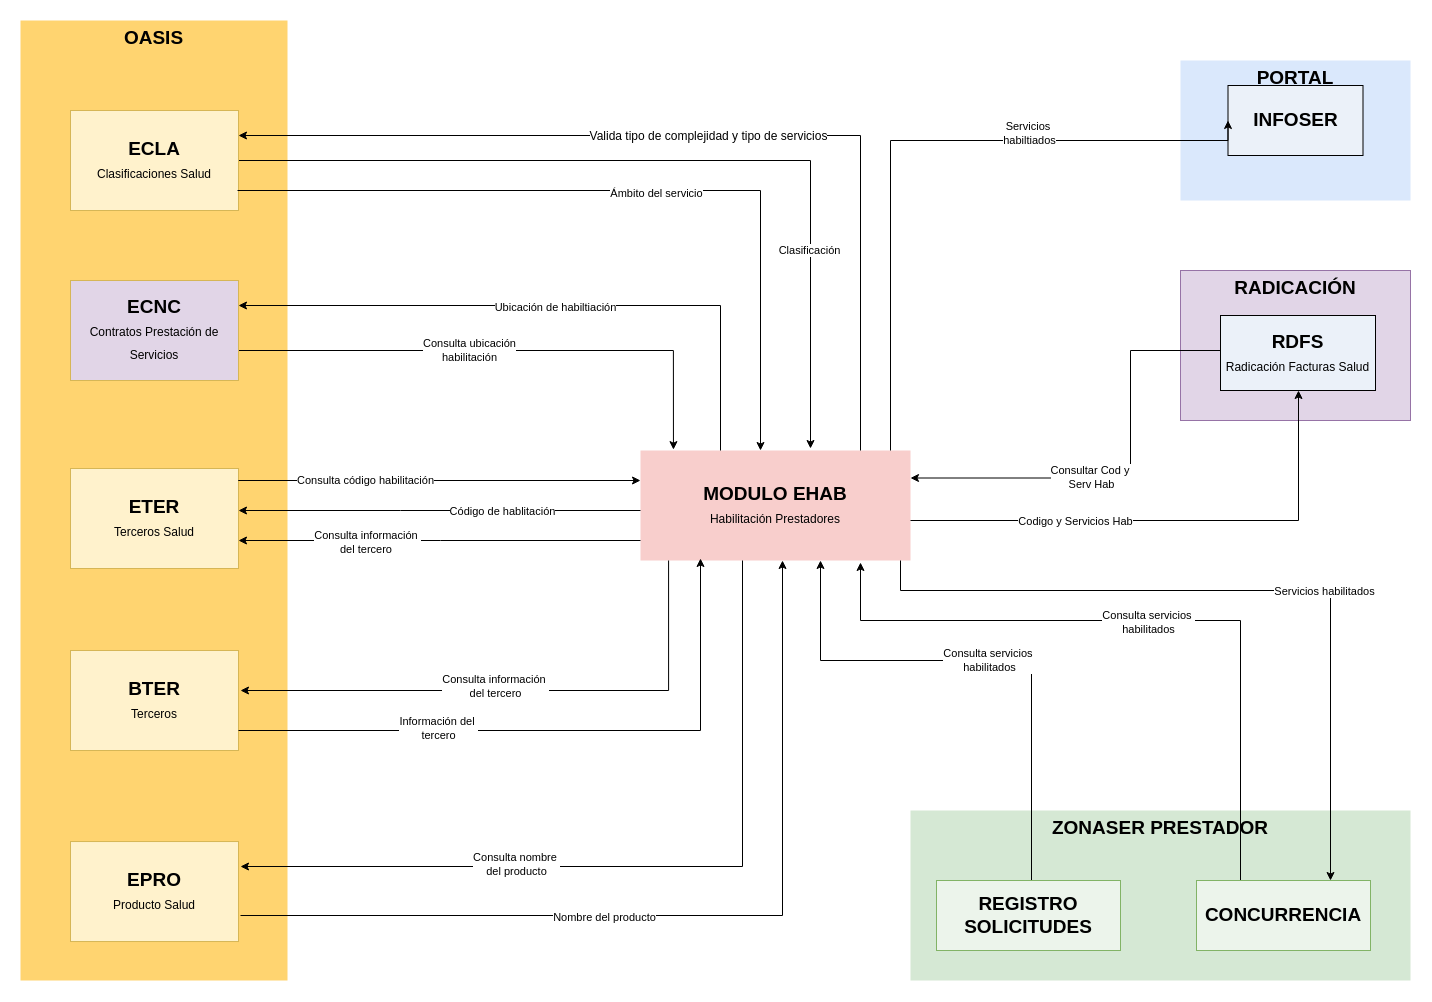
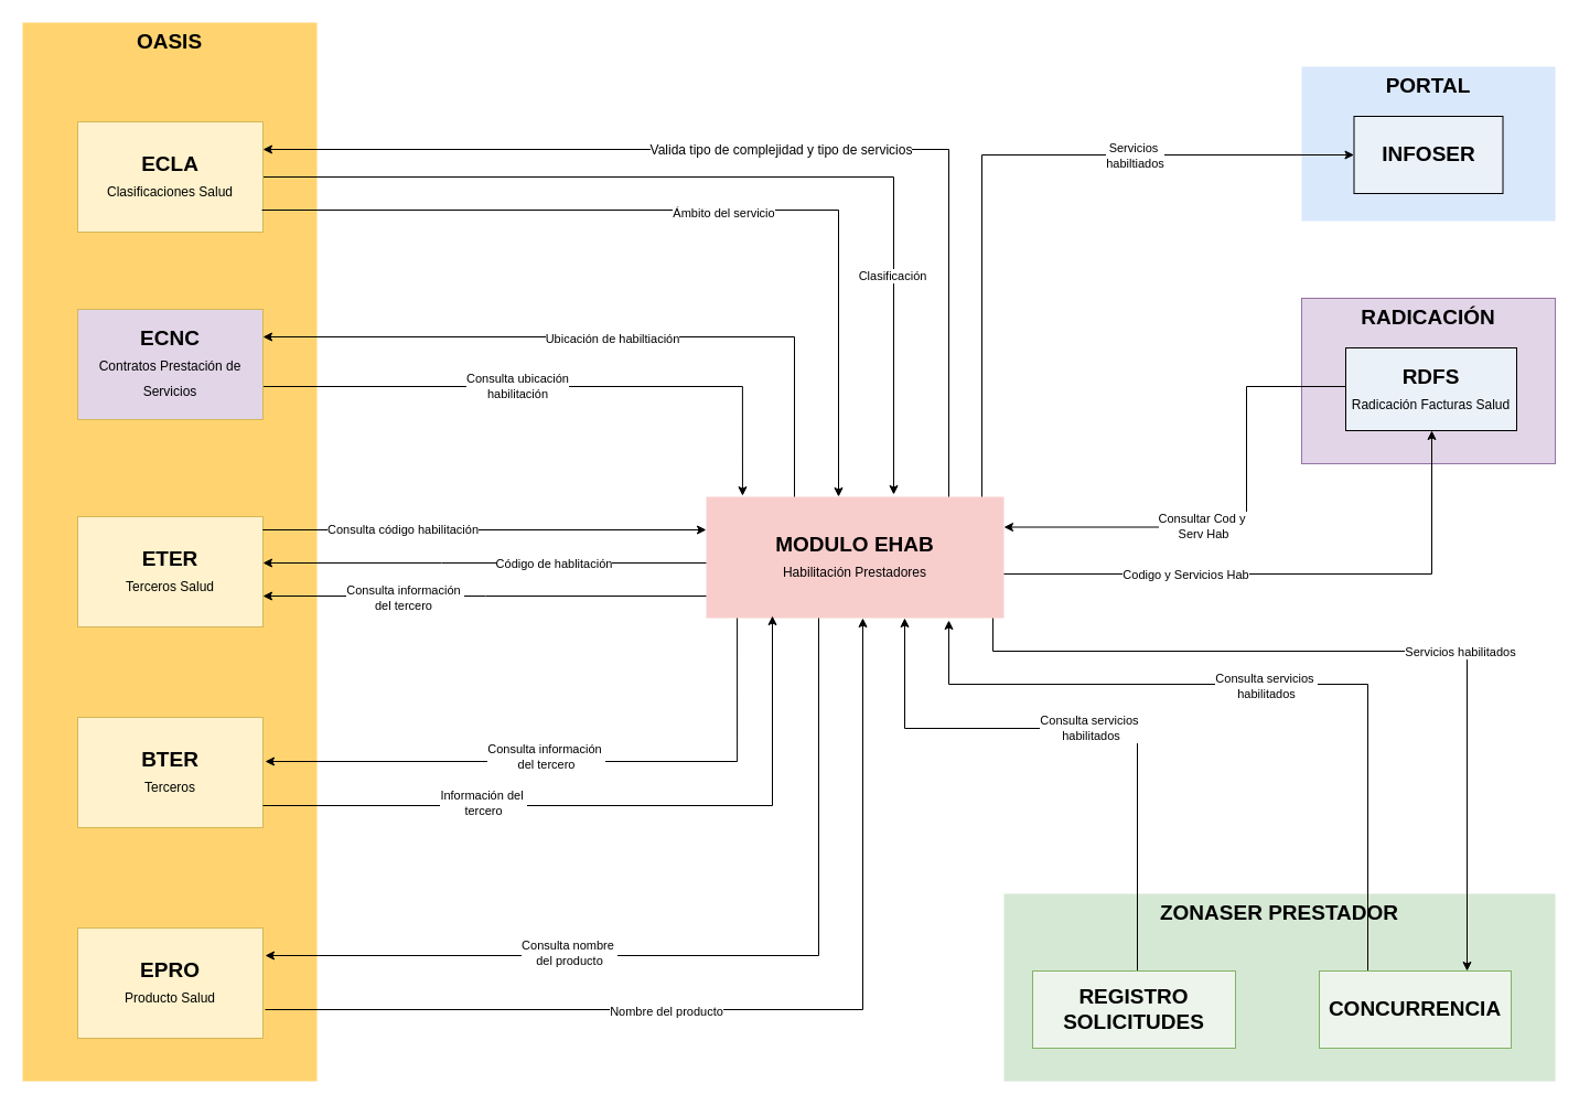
- <mxCell id="22" value="INFOSER" style="whiteSpace=wrap;html=1;fillColor=light-dark(#ebf1f9, #1d293b);fontSize=19;strokeColor=default;verticalAlign=middle;fontStyle=1;" parent="1" vertex="1"><mxGeometry x="1227.5" y="85" width="135" height="70" as="geometry" /></mxCell>
+ <mxCell id="22" value="INFOSER" style="whiteSpace=wrap;html=1;fillColor=light-dark(#ebf1f9, #1d293b);fontSize=19;strokeColor=default;verticalAlign=middle;fontStyle=1;" parent="1" vertex="1"><mxGeometry x="1227.5" y="105" width="135" height="70" as="geometry" /></mxCell>
